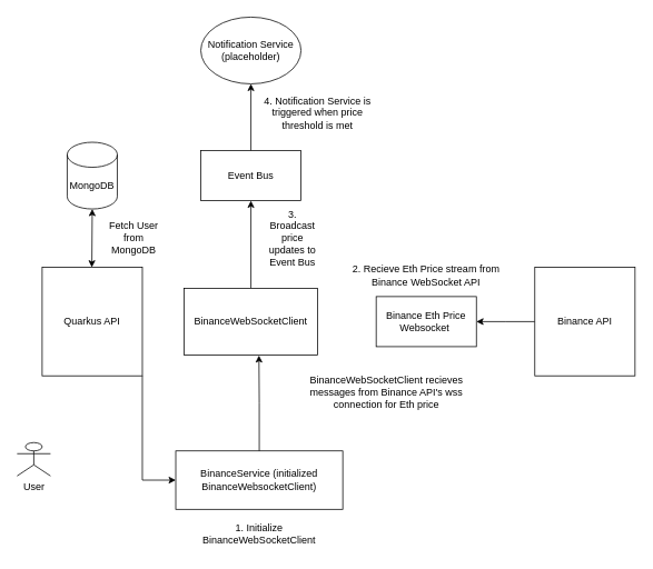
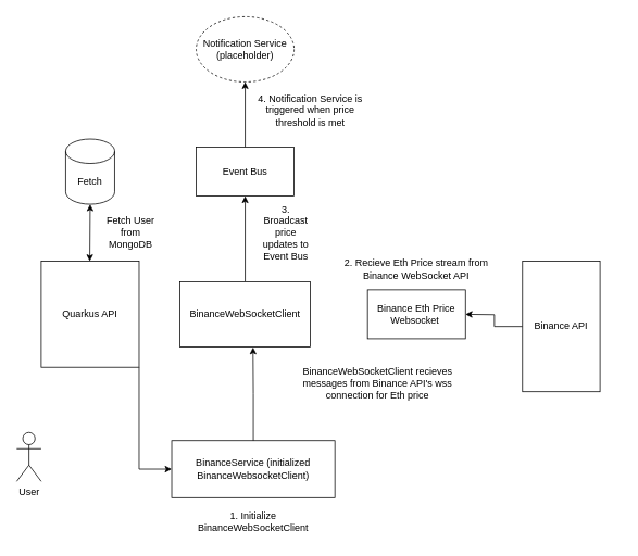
- <mxCell id="21" value="Notification Service (placeholder)" style="ellipse;whiteSpace=wrap;html=1;" vertex="1" parent="1"><mxGeometry x="240" y="20" width="120" height="80" as="geometry" /></mxCell>
+ <mxCell id="21" value="Notification Service (placeholder)" style="ellipse;whiteSpace=wrap;html=1;dashed=1;" vertex="1" parent="1"><mxGeometry x="240" y="20" width="120" height="80" as="geometry" /></mxCell>
- <mxCell id="5" value="MongoDB" style="shape=cylinder3;whiteSpace=wrap;html=1;boundedLbl=1;backgroundOutline=1;size=15;" vertex="1" parent="1"><mxGeometry x="80" y="170" width="60" height="80" as="geometry" /></mxCell>
+ <mxCell id="5" value="Fetch" style="shape=cylinder3;whiteSpace=wrap;html=1;boundedLbl=1;backgroundOutline=1;size=15;" vertex="1" parent="1"><mxGeometry x="80" y="170" width="60" height="80" as="geometry" /></mxCell>
- <mxCell id="9" value="Binance API" style="rounded=0;whiteSpace=wrap;html=1;" vertex="1" parent="1"><mxGeometry x="640" y="320" width="120" height="130" as="geometry" /></mxCell>
+ <mxCell id="9" value="Binance API" style="rounded=0;whiteSpace=wrap;html=1;" vertex="1" parent="1"><mxGeometry x="640" y="320" width="95" height="160" as="geometry" /></mxCell>
- <mxCell id="4" value="User" style="shape=umlActor;verticalLabelPosition=bottom;verticalAlign=top;html=1;outlineConnect=0;" vertex="1" parent="1"><mxGeometry x="20" y="530" width="40" height="40" as="geometry" /></mxCell>
+ <mxCell id="4" value="User" style="shape=umlActor;verticalLabelPosition=bottom;verticalAlign=top;html=1;outlineConnect=0;" vertex="1" parent="1"><mxGeometry x="20" y="530" width="30" height="60" as="geometry" /></mxCell>
